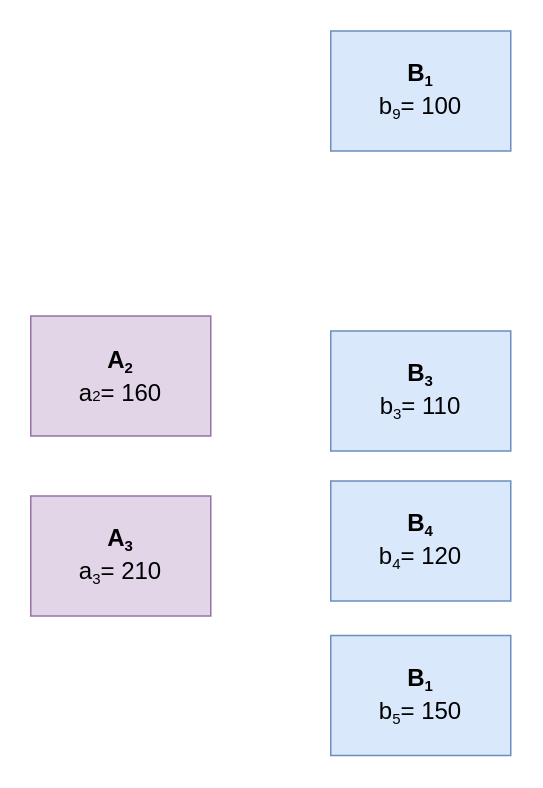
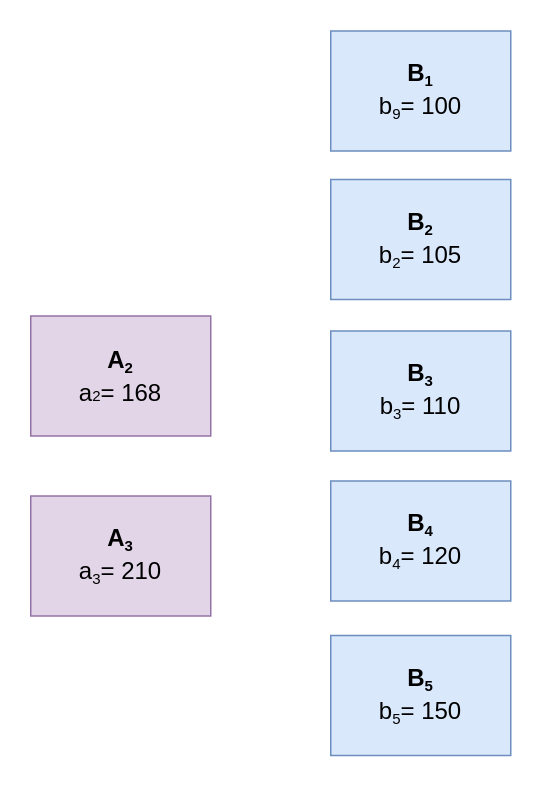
+ <mxCell id="5" value="&lt;b style=&quot;font-size: 16px&quot;&gt;B&lt;/b&gt;&lt;sub&gt;&lt;b&gt;2&lt;/b&gt;&lt;br&gt;&lt;/sub&gt;&lt;span style=&quot;font-size: 16px&quot;&gt;b&lt;/span&gt;&lt;sub&gt;2&lt;/sub&gt;&lt;span style=&quot;font-size: 16px&quot;&gt;= 105&lt;/span&gt;" style="rounded=0;whiteSpace=wrap;html=1;fillColor=#dae8fc;strokeColor=#6c8ebf;" vertex="1" parent="1"><mxGeometry x="220" y="119" width="120" height="80" as="geometry" /></mxCell>
- <mxCell id="2" value="&lt;b style=&quot;font-size: 16px&quot;&gt;A&lt;/b&gt;&lt;sub&gt;&lt;b&gt;2&lt;/b&gt;&lt;br&gt;&lt;/sub&gt;&lt;span style=&quot;font-size: 16px&quot;&gt;a&lt;/span&gt;&lt;span style=&quot;font-size: 10px&quot;&gt;2&lt;/span&gt;&lt;span style=&quot;font-size: 16px&quot;&gt;= 160&lt;/span&gt;" style="rounded=0;whiteSpace=wrap;html=1;fillColor=#e1d5e7;strokeColor=#9673a6;" vertex="1" parent="1"><mxGeometry x="20" y="210" width="120" height="80" as="geometry" /></mxCell>
+ <mxCell id="2" value="&lt;b style=&quot;font-size: 16px&quot;&gt;A&lt;/b&gt;&lt;sub&gt;&lt;b&gt;2&lt;/b&gt;&lt;br&gt;&lt;/sub&gt;&lt;span style=&quot;font-size: 16px&quot;&gt;a&lt;/span&gt;&lt;span style=&quot;font-size: 10px&quot;&gt;2&lt;/span&gt;&lt;span style=&quot;font-size: 16px&quot;&gt;= 168&lt;/span&gt;" style="rounded=0;whiteSpace=wrap;html=1;fillColor=#e1d5e7;strokeColor=#9673a6;" vertex="1" parent="1"><mxGeometry x="20" y="210" width="120" height="80" as="geometry" /></mxCell>
- <mxCell id="8" value="&lt;b style=&quot;font-size: 16px&quot;&gt;B&lt;/b&gt;&lt;sub&gt;&lt;b&gt;1&lt;/b&gt;&lt;br&gt;&lt;/sub&gt;&lt;span style=&quot;font-size: 16px&quot;&gt;b&lt;/span&gt;&lt;sub&gt;5&lt;/sub&gt;&lt;span style=&quot;font-size: 16px&quot;&gt;= 150&lt;/span&gt;" style="rounded=0;whiteSpace=wrap;html=1;fillColor=#dae8fc;strokeColor=#6c8ebf;" vertex="1" parent="1"><mxGeometry x="220" y="423" width="120" height="80" as="geometry" /></mxCell>
+ <mxCell id="8" value="&lt;b style=&quot;font-size: 16px&quot;&gt;B&lt;/b&gt;&lt;sub&gt;&lt;b&gt;5&lt;/b&gt;&lt;br&gt;&lt;/sub&gt;&lt;span style=&quot;font-size: 16px&quot;&gt;b&lt;/span&gt;&lt;sub&gt;5&lt;/sub&gt;&lt;span style=&quot;font-size: 16px&quot;&gt;= 150&lt;/span&gt;" style="rounded=0;whiteSpace=wrap;html=1;fillColor=#dae8fc;strokeColor=#6c8ebf;" vertex="1" parent="1"><mxGeometry x="220" y="423" width="120" height="80" as="geometry" /></mxCell>
